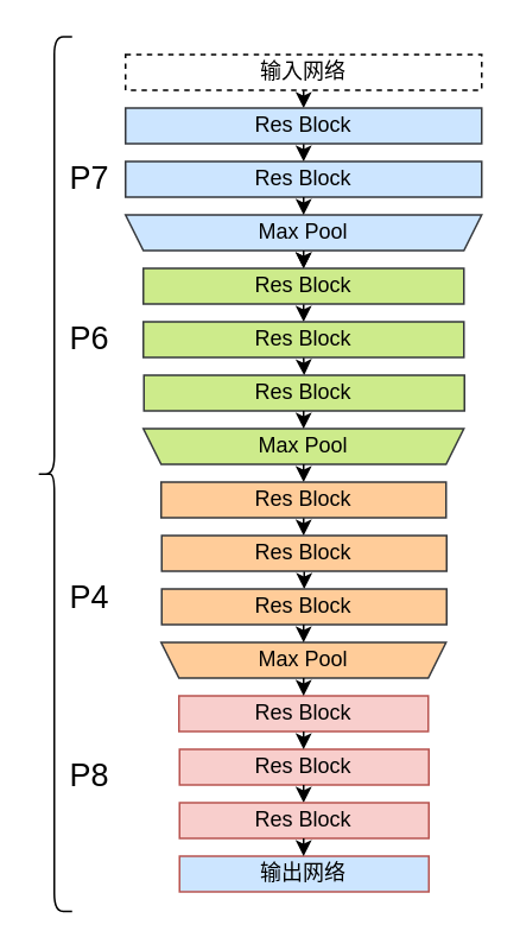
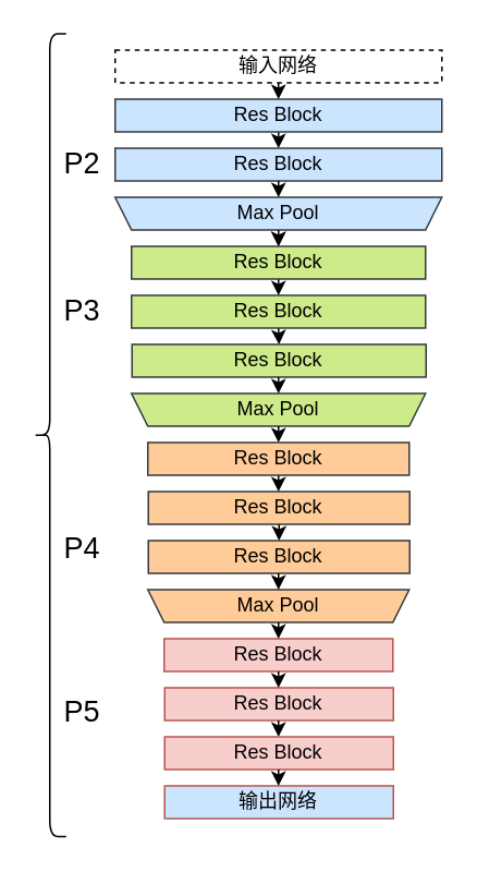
- <mxCell id="38" value="&lt;font style=&quot;font-size: 18px;&quot;&gt;P7&lt;/font&gt;" style="text;html=1;align=center;verticalAlign=middle;whiteSpace=wrap;rounded=0;" vertex="1" parent="1"><mxGeometry x="20.33" y="85" width="60" height="30" as="geometry" /></mxCell>
+ <mxCell id="38" value="&lt;font style=&quot;font-size: 18px;&quot;&gt;P2&lt;/font&gt;" style="text;html=1;align=center;verticalAlign=middle;whiteSpace=wrap;rounded=0;" vertex="1" parent="1"><mxGeometry x="20.33" y="85" width="60" height="30" as="geometry" /></mxCell>
- <mxCell id="39" value="&lt;font style=&quot;font-size: 18px;&quot;&gt;P6&lt;/font&gt;" style="text;html=1;align=center;verticalAlign=middle;whiteSpace=wrap;rounded=0;" vertex="1" parent="1"><mxGeometry x="20.33" y="175" width="60" height="30" as="geometry" /></mxCell>
+ <mxCell id="39" value="&lt;font style=&quot;font-size: 18px;&quot;&gt;P3&lt;/font&gt;" style="text;html=1;align=center;verticalAlign=middle;whiteSpace=wrap;rounded=0;" vertex="1" parent="1"><mxGeometry x="20.33" y="175" width="60" height="30" as="geometry" /></mxCell>
- <mxCell id="41" value="&lt;font style=&quot;font-size: 18px;&quot;&gt;P8&lt;/font&gt;" style="text;html=1;align=center;verticalAlign=middle;whiteSpace=wrap;rounded=0;" vertex="1" parent="1"><mxGeometry x="20" y="420" width="60" height="30" as="geometry" /></mxCell>
+ <mxCell id="41" value="&lt;font style=&quot;font-size: 18px;&quot;&gt;P5&lt;/font&gt;" style="text;html=1;align=center;verticalAlign=middle;whiteSpace=wrap;rounded=0;" vertex="1" parent="1"><mxGeometry x="20" y="420" width="60" height="30" as="geometry" /></mxCell>
